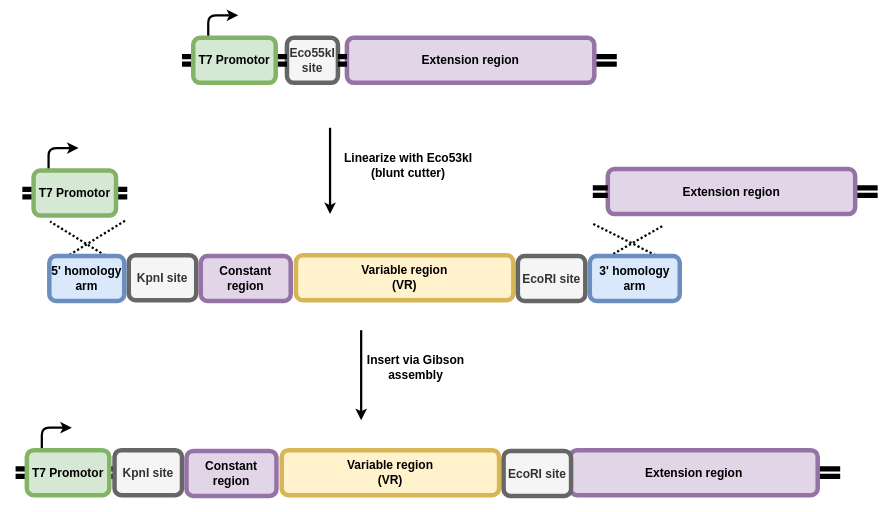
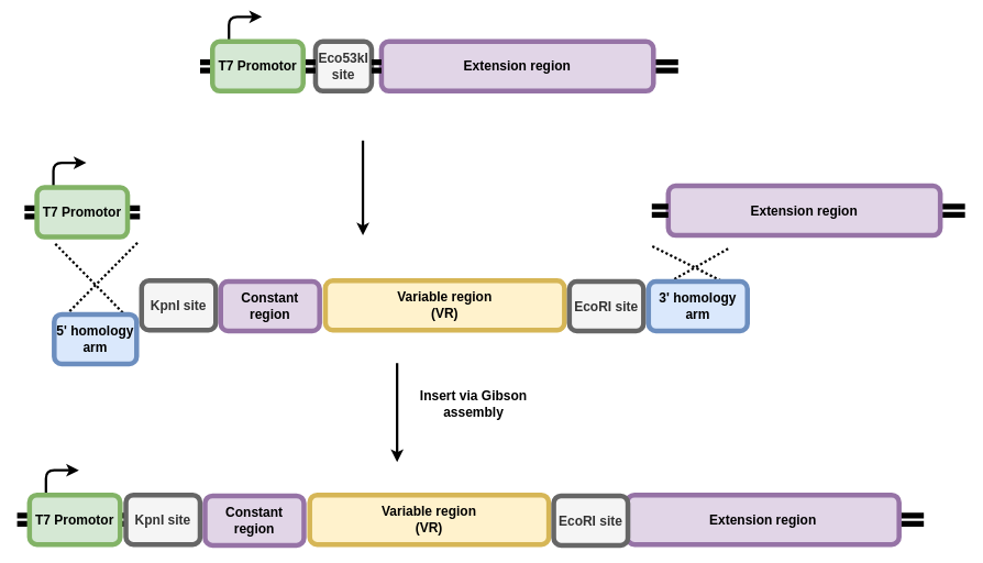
- <mxCell id="14" value="Eco55kI site" style="rounded=1;whiteSpace=wrap;html=1;fontSize=16;strokeWidth=6;fillColor=#f5f5f5;strokeColor=#666666;fontColor=#333333;fontStyle=1" parent="1" vertex="1"><mxGeometry x="382" y="50" width="68" height="60" as="geometry" /></mxCell>
+ <mxCell id="14" value="Eco53kI site" style="rounded=1;whiteSpace=wrap;html=1;fontSize=16;strokeWidth=6;fillColor=#f5f5f5;strokeColor=#666666;fontColor=#333333;fontStyle=1" parent="1" vertex="1"><mxGeometry x="382" y="50" width="68" height="60" as="geometry" /></mxCell>
- <mxCell id="32" value="&lt;span&gt;Linearize with Eco53kI (blunt cutter)&lt;/span&gt;" style="text;html=1;strokeColor=none;fillColor=none;align=center;verticalAlign=middle;whiteSpace=wrap;rounded=0;fontSize=16;fontStyle=1" parent="1" vertex="1"><mxGeometry x="448.5" y="210" width="190" height="20" as="geometry" /></mxCell>
- <mxCell id="12" value="5' homology arm" style="rounded=1;whiteSpace=wrap;html=1;fillColor=#dae8fc;strokeColor=#6c8ebf;fontStyle=1;fontSize=16;strokeWidth=6;" parent="1" vertex="1"><mxGeometry x="65" y="341" width="100" height="60" as="geometry" /></mxCell>
+ <mxCell id="12" value="5' homology arm" style="rounded=1;whiteSpace=wrap;html=1;fillColor=#dae8fc;strokeColor=#6c8ebf;fontStyle=1;fontSize=16;strokeWidth=6;" parent="1" vertex="1"><mxGeometry x="65" y="381" width="100" height="60" as="geometry" /></mxCell>
- <mxCell id="34" value="&lt;span&gt;Insert via Gibson assembly&lt;/span&gt;" style="text;html=1;strokeColor=none;fillColor=none;align=center;verticalAlign=middle;whiteSpace=wrap;rounded=0;fontSize=16;fontStyle=1" parent="1" vertex="1"><mxGeometry x="470" y="480" width="168" height="20" as="geometry" /></mxCell>
+ <mxCell id="34" value="&lt;span&gt;Insert via Gibson assembly&lt;/span&gt;" style="text;html=1;strokeColor=none;fillColor=none;align=center;verticalAlign=middle;whiteSpace=wrap;rounded=0;fontSize=16;fontStyle=1" parent="1" vertex="1"><mxGeometry x="490" y="480" width="168" height="20" as="geometry" /></mxCell>
